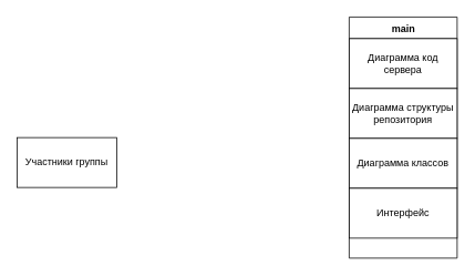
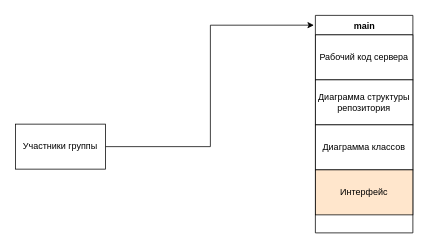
- <mxCell id="3" value="Диаграмма код сервера" style="rounded=0;whiteSpace=wrap;html=1;flipH=1;flipV=1;shadow=0;" parent="2" vertex="1"><mxGeometry y="26" width="130" height="60" as="geometry" /></mxCell>
+ <mxCell id="3" value="Рабочий код сервера" style="rounded=0;whiteSpace=wrap;html=1;flipH=1;flipV=1;shadow=0;" parent="2" vertex="1"><mxGeometry y="26" width="130" height="60" as="geometry" /></mxCell>
+ <mxCell id="7" style="edgeStyle=orthogonalEdgeStyle;rounded=0;orthogonalLoop=1;jettySize=auto;html=1;exitX=1;exitY=0.5;exitDx=0;exitDy=0;entryX=-0.015;entryY=0.045;entryDx=0;entryDy=0;entryPerimeter=0;" parent="1" source="8" target="2" edge="1"><mxGeometry relative="1" as="geometry"><mxPoint x="320" y="170" as="targetPoint" /></mxGeometry></mxCell>
- <mxCell id="6" value="Интерфейс" style="whiteSpace=wrap;html=1;rounded=0;shadow=0;" vertex="1" parent="2"><mxGeometry y="206" width="130" height="60" as="geometry" /></mxCell>
+ <mxCell id="6" value="Интерфейс" style="whiteSpace=wrap;html=1;rounded=0;shadow=0;fillColor=#ffe6cc;" vertex="1" parent="2"><mxGeometry y="206" width="130" height="60" as="geometry" /></mxCell>
